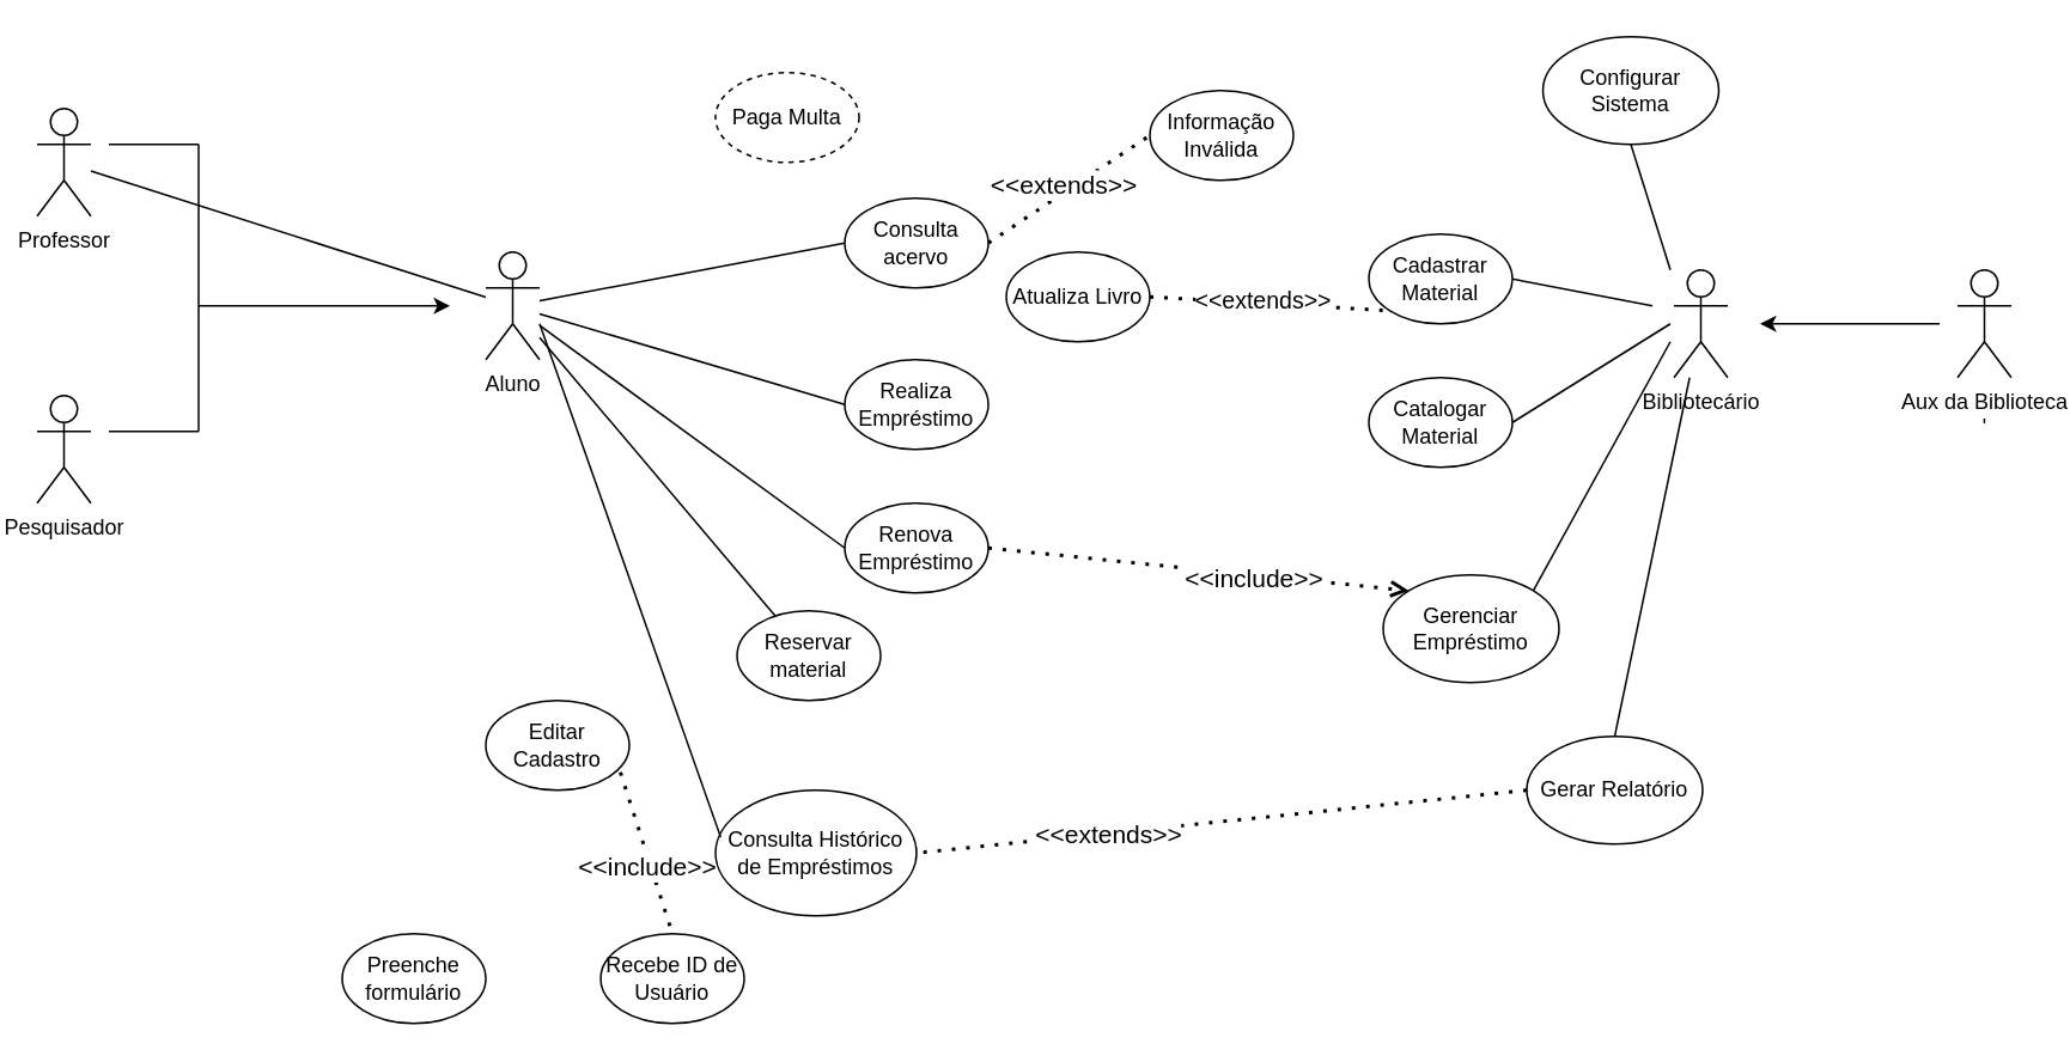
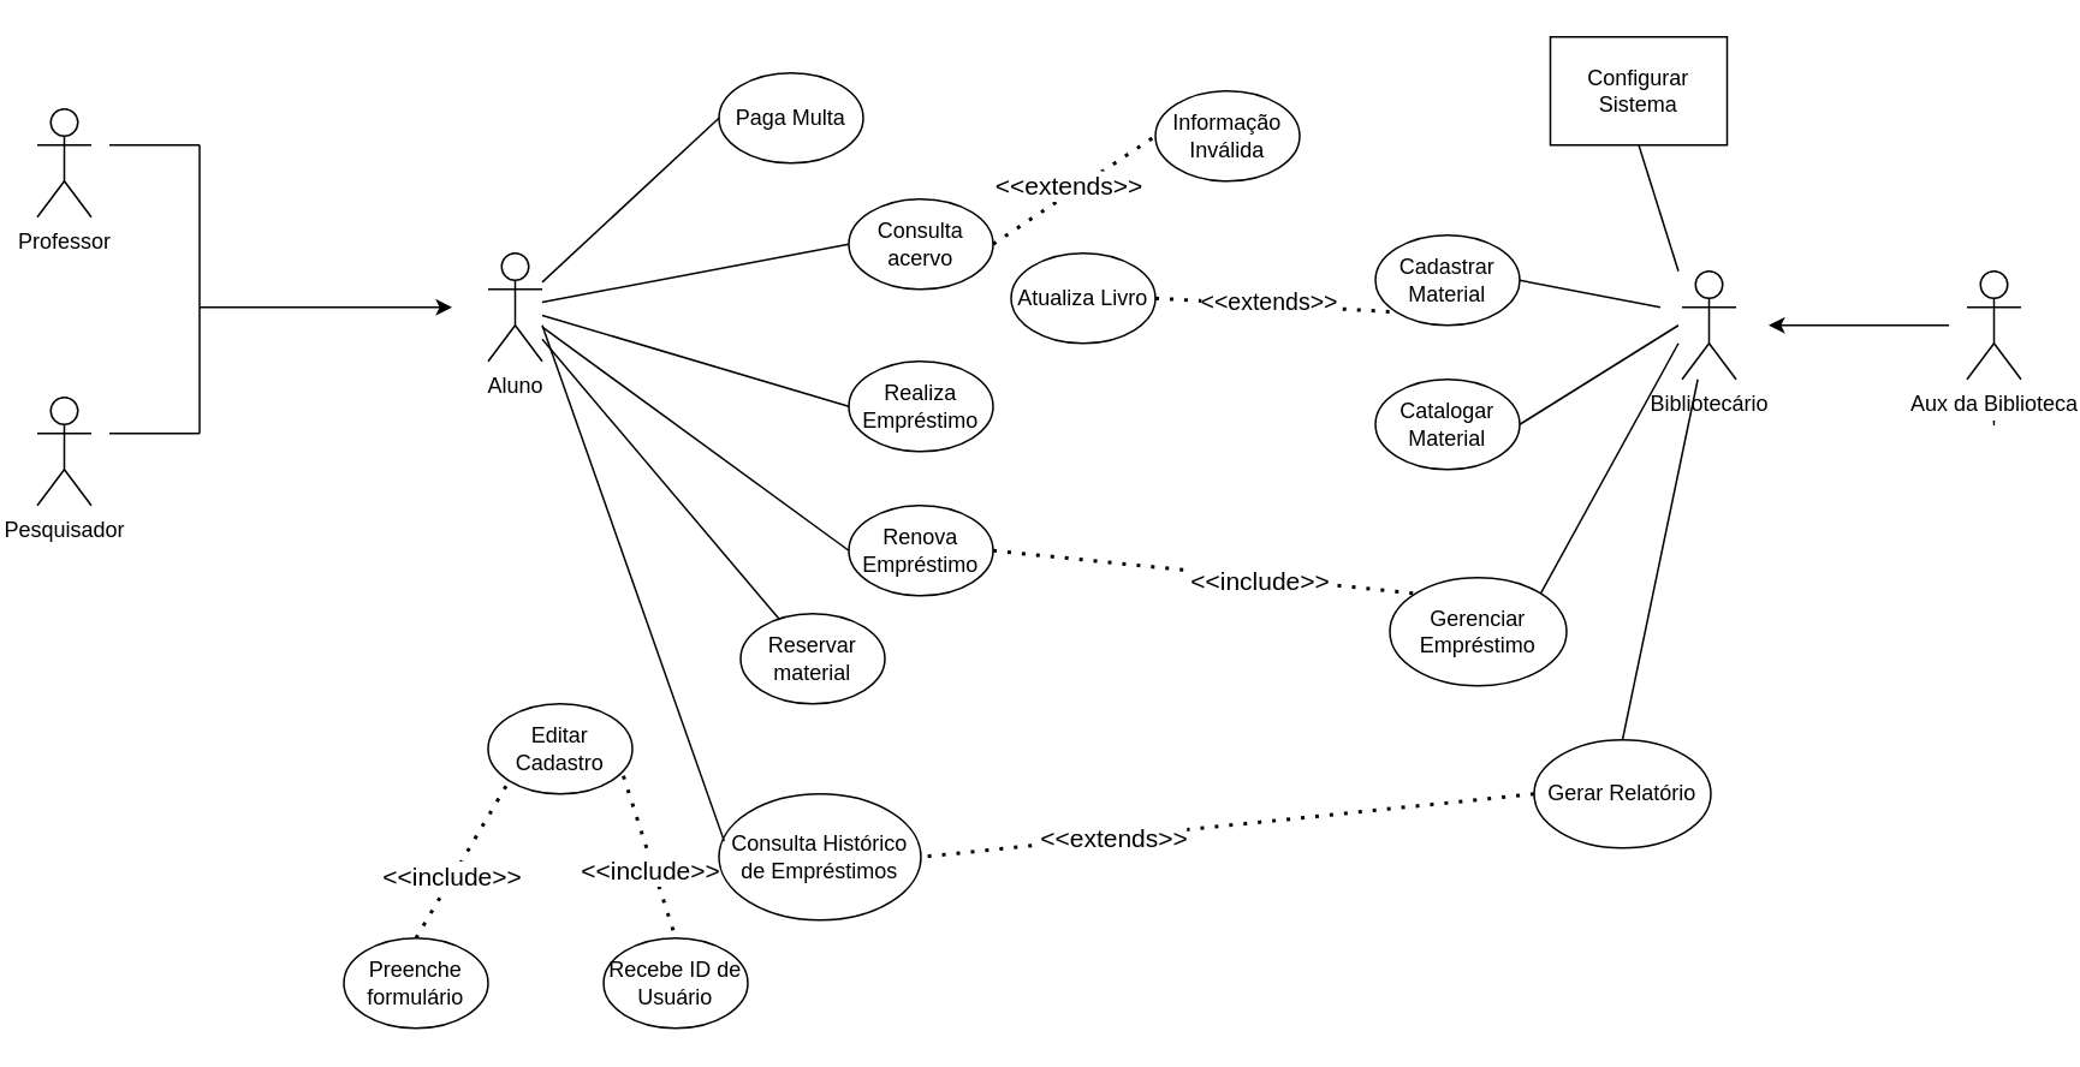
- <mxCell id="49" value="Configurar Sistema" style="ellipse;whiteSpace=wrap;html=1;" vertex="1" parent="1"><mxGeometry x="859" y="20" width="98" height="60" as="geometry" /></mxCell>
+ <mxCell id="49" value="Configurar Sistema" style="whiteSpace=wrap;html=1;rounded=0;" vertex="1" parent="1"><mxGeometry x="859" y="20" width="98" height="60" as="geometry" /></mxCell>
- <mxCell id="11" value="Paga Multa" style="ellipse;whiteSpace=wrap;html=1;dashed=1;" parent="1" vertex="1"><mxGeometry x="398" y="40" width="80" height="50" as="geometry" /></mxCell>
+ <mxCell id="11" value="Paga Multa" style="ellipse;whiteSpace=wrap;html=1;" parent="1" vertex="1"><mxGeometry x="398" y="40" width="80" height="50" as="geometry" /></mxCell>
- <mxCell id="31" value="" style="endArrow=none;html=1;rounded=0;" edge="1" parent="1" source="2" target="5"><mxGeometry width="50" height="50" relative="1" as="geometry"><mxPoint x="450" y="330" as="sourcePoint" /><mxPoint x="500" y="280" as="targetPoint" /></mxGeometry></mxCell>
+ <mxCell id="31" value="" style="endArrow=none;html=1;rounded=0;entryX=0;entryY=0.5;entryDx=0;entryDy=0;" edge="1" parent="1" source="2" target="11"><mxGeometry width="50" height="50" relative="1" as="geometry"><mxPoint x="450" y="330" as="sourcePoint" /><mxPoint x="500" y="280" as="targetPoint" /></mxGeometry></mxCell>
- <mxCell id="43" value="" style="endArrow=open;dashed=1;html=1;dashPattern=1 3;strokeWidth=2;rounded=0;entryX=0;entryY=0;entryDx=0;entryDy=0;exitX=1;exitY=0.5;exitDx=0;exitDy=0;" edge="1" parent="1" source="10" target="39"><mxGeometry width="50" height="50" relative="1" as="geometry"><mxPoint x="730" y="295" as="sourcePoint" /><mxPoint x="640" y="280" as="targetPoint" /></mxGeometry></mxCell>
+ <mxCell id="43" value="" style="endArrow=none;dashed=1;html=1;dashPattern=1 3;strokeWidth=2;rounded=0;entryX=0;entryY=0;entryDx=0;entryDy=0;exitX=1;exitY=0.5;exitDx=0;exitDy=0;" edge="1" parent="1" source="10" target="39"><mxGeometry width="50" height="50" relative="1" as="geometry"><mxPoint x="730" y="295" as="sourcePoint" /><mxPoint x="640" y="280" as="targetPoint" /></mxGeometry></mxCell>
+ <mxCell id="15" value="" style="endArrow=none;dashed=1;html=1;dashPattern=1 3;strokeWidth=2;rounded=0;exitX=0.5;exitY=0;exitDx=0;exitDy=0;entryX=0;entryY=1;entryDx=0;entryDy=0;" parent="1" source="14" target="12" edge="1"><mxGeometry width="50" height="50" relative="1" as="geometry"><mxPoint x="266" y="457.5" as="sourcePoint" /><mxPoint x="286" y="440" as="targetPoint" /></mxGeometry></mxCell>
+ <mxCell id="16" value="&lt;span style=&quot;font-size: 14px;&quot;&gt;&amp;lt;&amp;lt;include&amp;gt;&amp;gt;&lt;/span&gt;" style="edgeLabel;html=1;align=center;verticalAlign=middle;resizable=0;points=[];" vertex="1" connectable="0" parent="15"><mxGeometry x="-0.24" y="1" relative="1" as="geometry"><mxPoint as="offset" /></mxGeometry></mxCell>
